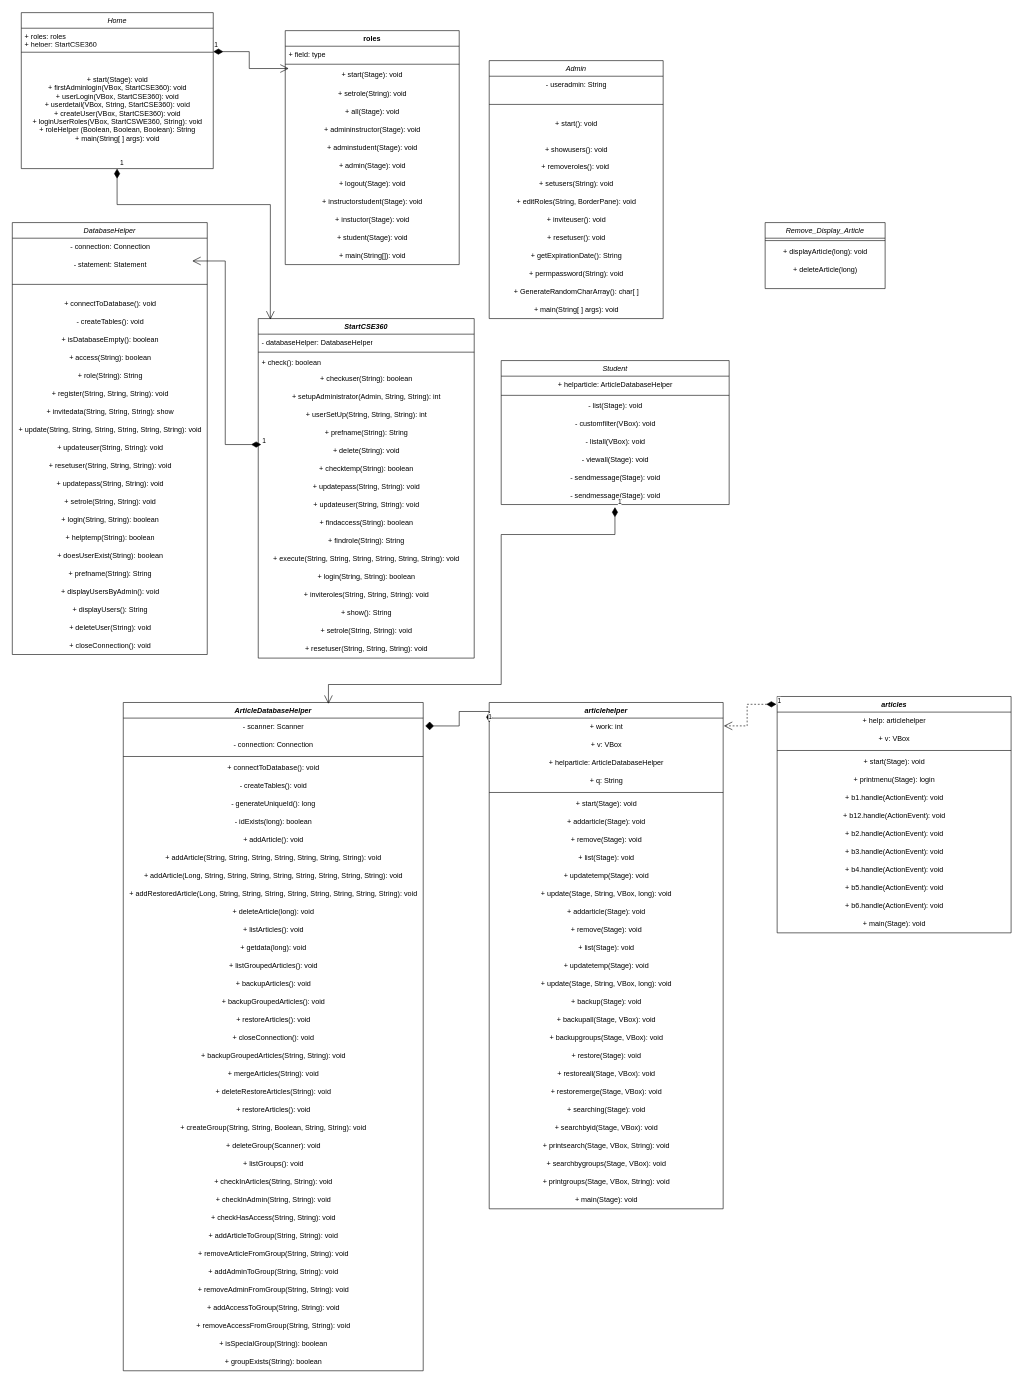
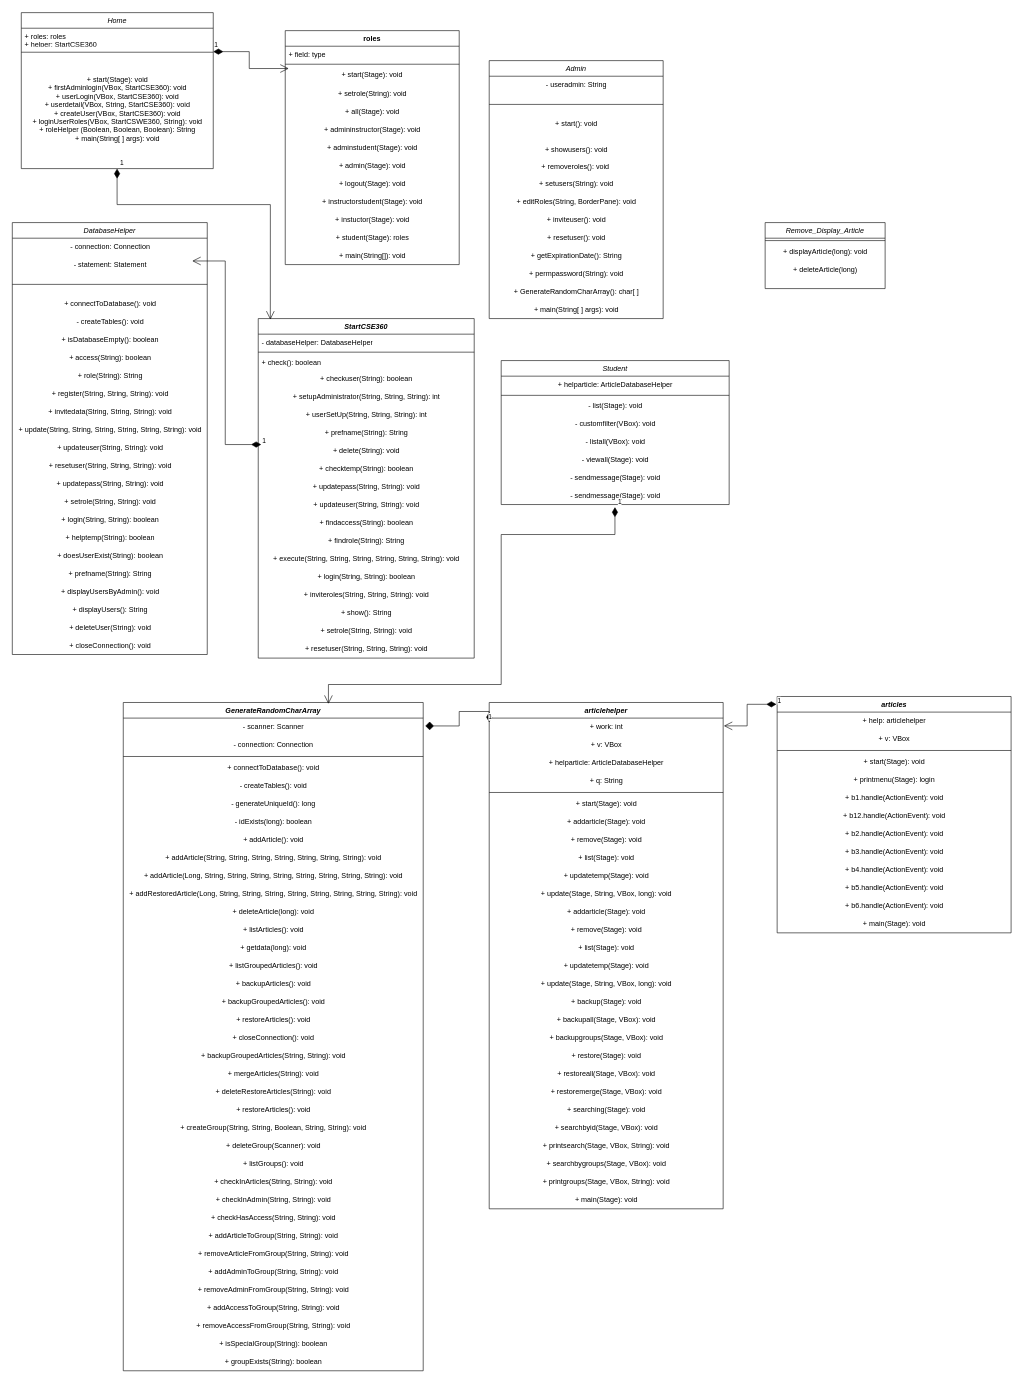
- <mxCell id="64" value="+ student(Stage): void" style="text;html=1;align=center;verticalAlign=middle;resizable=0;points=[];autosize=1;strokeColor=none;fillColor=none;" parent="52" vertex="1"><mxGeometry y="330" width="290" height="30" as="geometry" /></mxCell>
+ <mxCell id="64" value="+ student(Stage): roles" style="text;html=1;align=center;verticalAlign=middle;resizable=0;points=[];autosize=1;strokeColor=none;fillColor=none;" parent="52" vertex="1"><mxGeometry y="330" width="290" height="30" as="geometry" /></mxCell>
- <mxCell id="71" value="+ setupAdministrator(Admin, String, String): int" style="text;html=1;align=center;verticalAlign=middle;resizable=0;points=[];autosize=1;strokeColor=none;fillColor=none;" parent="66" vertex="1"><mxGeometry y="116" width="360" height="30" as="geometry" /></mxCell>
+ <mxCell id="71" value="+ setupAdministrator(String, String, String): int" style="text;html=1;align=center;verticalAlign=middle;resizable=0;points=[];autosize=1;strokeColor=none;fillColor=none;" parent="66" vertex="1"><mxGeometry y="116" width="360" height="30" as="geometry" /></mxCell>
- <mxCell id="38" value="+ invitedata(String, String, String): show" style="text;html=1;align=center;verticalAlign=middle;resizable=0;points=[];autosize=1;strokeColor=none;fillColor=none;" parent="28" vertex="1"><mxGeometry y="300" width="325" height="30" as="geometry" /></mxCell>
+ <mxCell id="38" value="+ invitedata(String, String, String): void" style="text;html=1;align=center;verticalAlign=middle;resizable=0;points=[];autosize=1;strokeColor=none;fillColor=none;" parent="28" vertex="1"><mxGeometry y="300" width="325" height="30" as="geometry" /></mxCell>
- <mxCell id="93" value="&lt;i&gt;ArticleDatabaseHelper&lt;/i&gt;" style="swimlane;fontStyle=1;align=center;verticalAlign=top;childLayout=stackLayout;horizontal=1;startSize=26;horizontalStack=0;resizeParent=1;resizeParentMax=0;resizeLast=0;collapsible=1;marginBottom=0;whiteSpace=wrap;html=1;" parent="1" vertex="1"><mxGeometry x="205" y="1170" width="500" height="1114" as="geometry" /></mxCell>
+ <mxCell id="93" value="&lt;i&gt;GenerateRandomCharArray&lt;/i&gt;" style="swimlane;fontStyle=1;align=center;verticalAlign=top;childLayout=stackLayout;horizontal=1;startSize=26;horizontalStack=0;resizeParent=1;resizeParentMax=0;resizeLast=0;collapsible=1;marginBottom=0;whiteSpace=wrap;html=1;" parent="1" vertex="1"><mxGeometry x="205" y="1170" width="500" height="1114" as="geometry" /></mxCell>
- <mxCell id="175" value="1" style="endArrow=open;html=1;endSize=12;startArrow=diamondThin;startSize=14;startFill=1;edgeStyle=orthogonalEdgeStyle;align=left;verticalAlign=bottom;rounded=0;exitX=-0.003;exitY=0.033;exitDx=0;exitDy=0;exitPerimeter=0;entryX=1.003;entryY=0.432;entryDx=0;entryDy=0;entryPerimeter=0;dashed=1;" parent="1" source="161" target="132" edge="1"><mxGeometry x="-1" y="3" relative="1" as="geometry"><mxPoint x="825" y="1195" as="sourcePoint" /><mxPoint x="719" y="1219" as="targetPoint" /><Array as="points"><mxPoint x="1245" y="1173" /><mxPoint x="1245" y="1209" /></Array></mxGeometry></mxCell>
+ <mxCell id="175" value="1" style="endArrow=open;html=1;endSize=12;startArrow=diamondThin;startSize=14;startFill=1;edgeStyle=orthogonalEdgeStyle;align=left;verticalAlign=bottom;rounded=0;exitX=-0.003;exitY=0.033;exitDx=0;exitDy=0;exitPerimeter=0;entryX=1.003;entryY=0.432;entryDx=0;entryDy=0;entryPerimeter=0;" parent="1" source="161" target="132" edge="1"><mxGeometry x="-1" y="3" relative="1" as="geometry"><mxPoint x="825" y="1195" as="sourcePoint" /><mxPoint x="719" y="1219" as="targetPoint" /><Array as="points"><mxPoint x="1245" y="1173" /><mxPoint x="1245" y="1209" /></Array></mxGeometry></mxCell>
